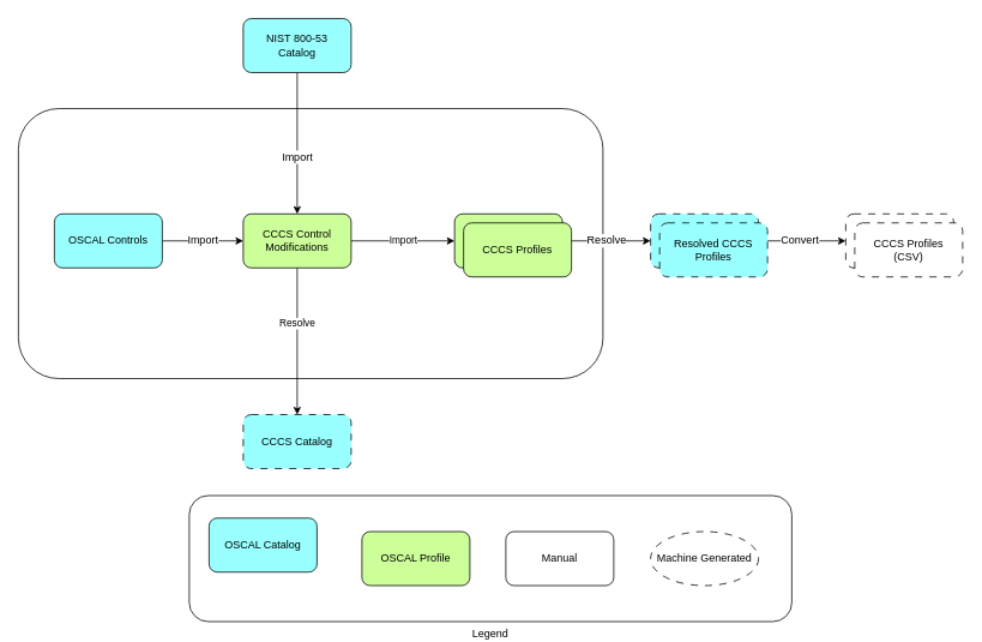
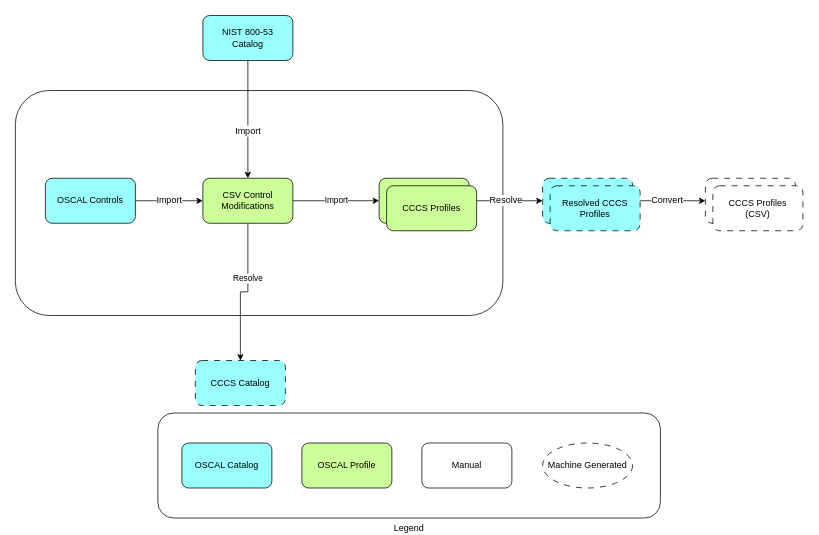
- <mxCell id="10" value="CCCS Control Modifications" style="rounded=1;whiteSpace=wrap;html=1;fillColor=#CCFF99;fontSize=12;" parent="1" vertex="1"><mxGeometry x="270" y="237" width="120" height="60" as="geometry" /></mxCell>
+ <mxCell id="10" value="CSV Control Modifications" style="rounded=1;whiteSpace=wrap;html=1;fillColor=#CCFF99;fontSize=12;" parent="1" vertex="1"><mxGeometry x="270" y="237" width="120" height="60" as="geometry" /></mxCell>
- <mxCell id="11" value="CCCS Catalog" style="rounded=1;whiteSpace=wrap;html=1;fillColor=#99FFFF;fontSize=12;dashed=1;dashPattern=8 8;" parent="1" vertex="1"><mxGeometry x="270" y="460" width="120" height="60" as="geometry" /></mxCell>
+ <mxCell id="11" value="CCCS Catalog" style="rounded=1;whiteSpace=wrap;html=1;fillColor=#99FFFF;fontSize=12;dashed=1;dashPattern=8 8;" parent="1" vertex="1"><mxGeometry x="260" y="480" width="120" height="60" as="geometry" /></mxCell>
- <mxCell id="13" value="OSCAL Catalog" style="rounded=1;whiteSpace=wrap;html=1;fillColor=#99FFFF;fontSize=12;" parent="1" vertex="1"><mxGeometry x="232" y="575" width="120" height="60" as="geometry" /></mxCell>
+ <mxCell id="13" value="OSCAL Catalog" style="rounded=1;whiteSpace=wrap;html=1;fillColor=#99FFFF;fontSize=12;" parent="1" vertex="1"><mxGeometry x="242" y="590" width="120" height="60" as="geometry" /></mxCell>
